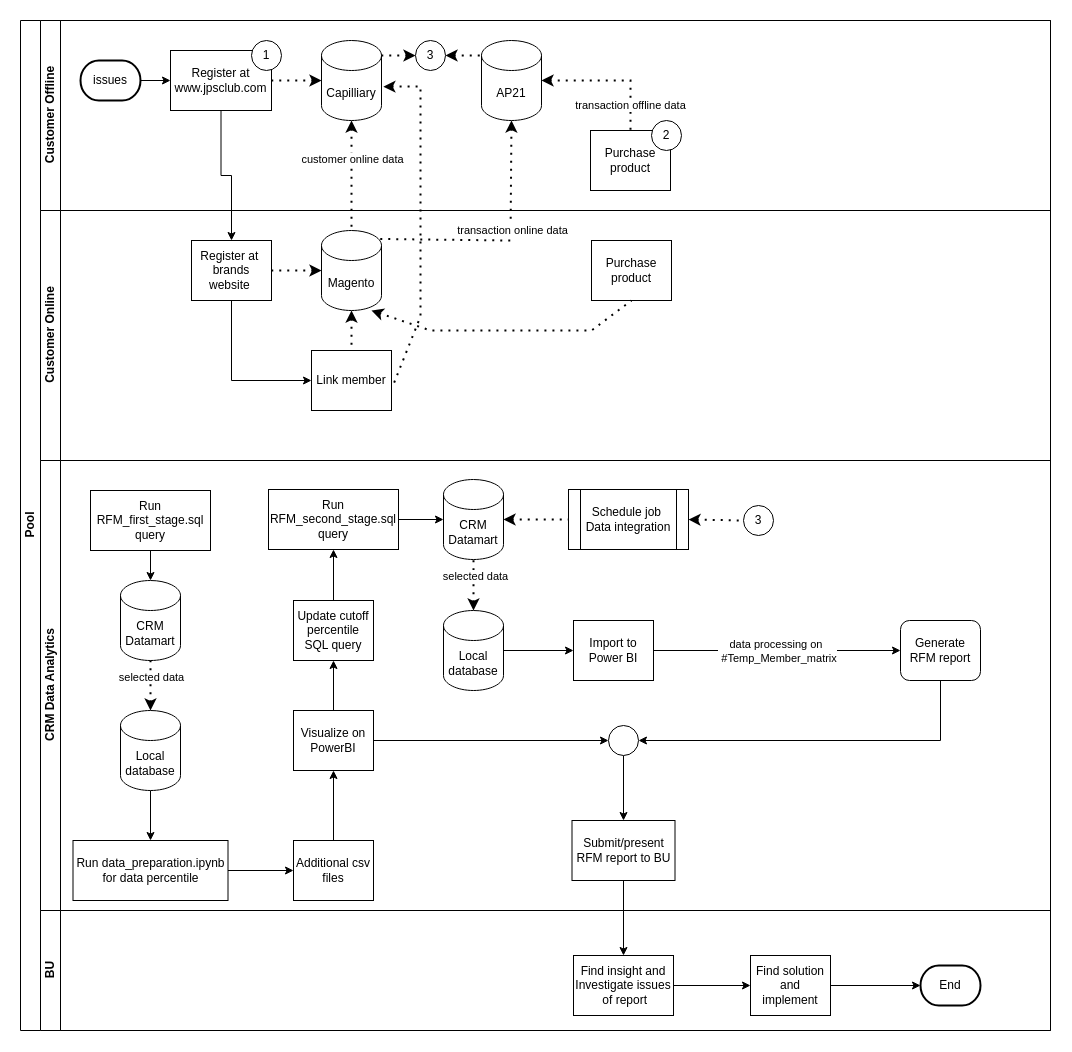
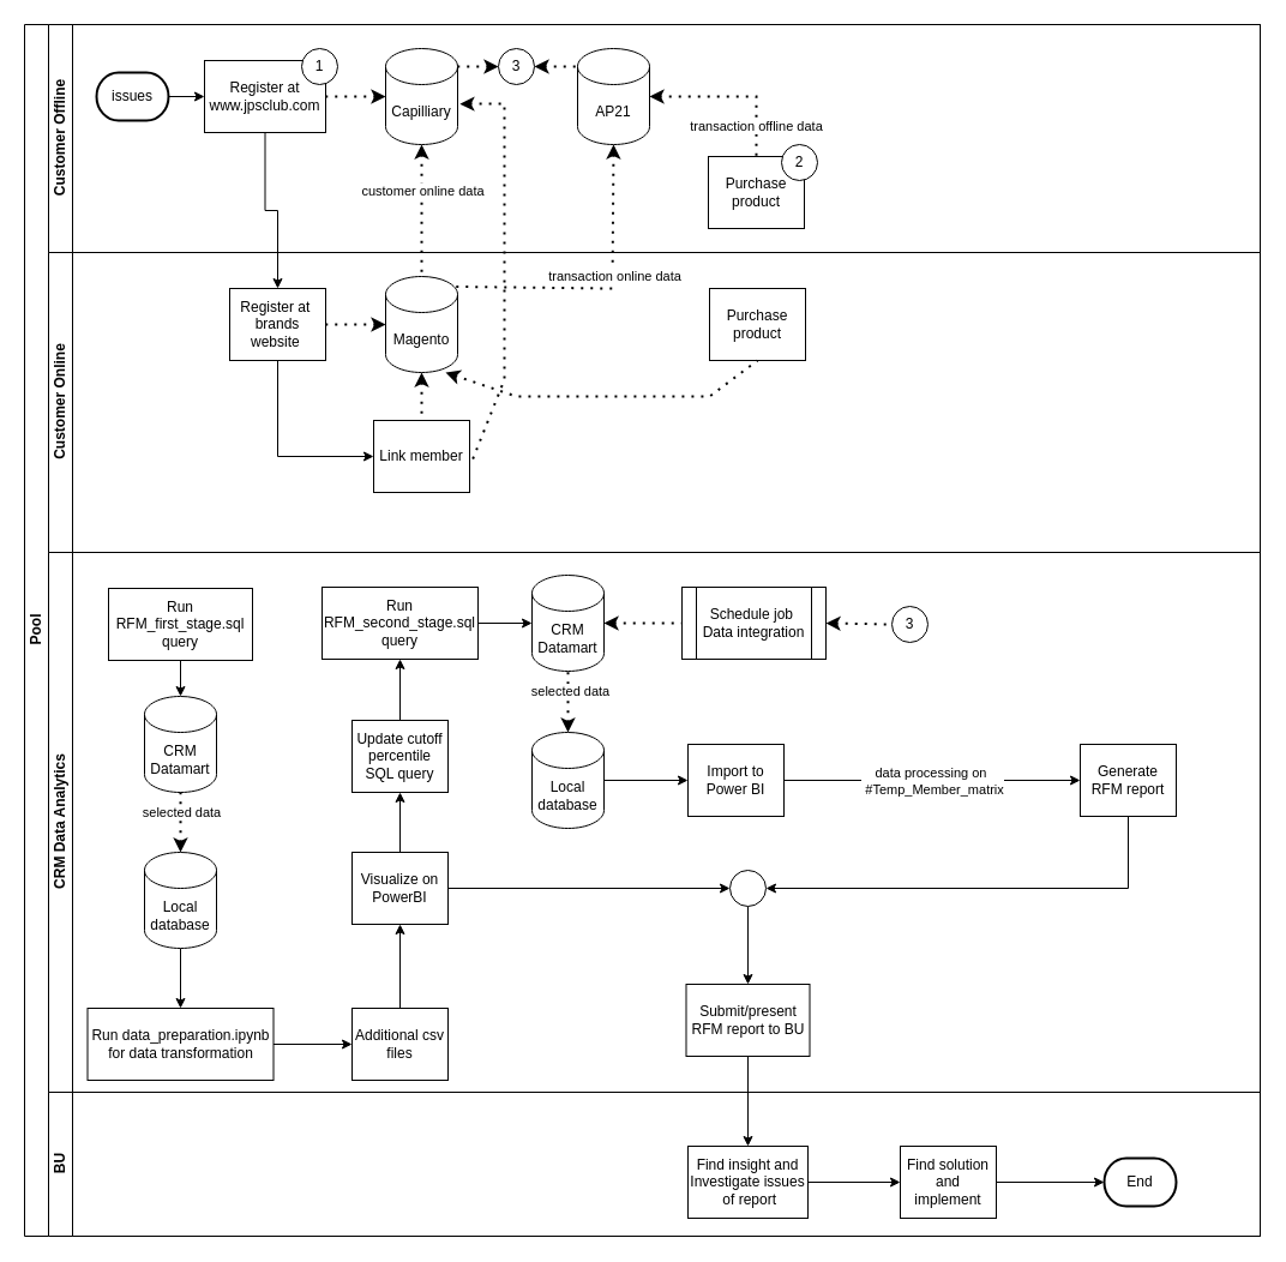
- <mxCell id="42" value="Generate RFM report" style="whiteSpace=wrap;html=1;fontFamily=Helvetica;fontSize=12;fontColor=#000000;align=center;rounded=1;" vertex="1" parent="32"><mxGeometry x="860" y="160" width="80" height="60" as="geometry" /></mxCell>
+ <mxCell id="42" value="Generate RFM report" style="rounded=0;whiteSpace=wrap;html=1;fontFamily=Helvetica;fontSize=12;fontColor=#000000;align=center;" vertex="1" parent="32"><mxGeometry x="860" y="160" width="80" height="60" as="geometry" /></mxCell>
- <mxCell id="53" value="Run&amp;nbsp;data_preparation.ipynb for data percentile" style="rounded=0;whiteSpace=wrap;html=1;fontFamily=Helvetica;fontSize=12;fontColor=#000000;align=center;" vertex="1" parent="32"><mxGeometry x="32.5" y="380" width="155" height="60" as="geometry" /></mxCell>
+ <mxCell id="53" value="Run&amp;nbsp;data_preparation.ipynb for data transformation" style="rounded=0;whiteSpace=wrap;html=1;fontFamily=Helvetica;fontSize=12;fontColor=#000000;align=center;" vertex="1" parent="32"><mxGeometry x="32.5" y="380" width="155" height="60" as="geometry" /></mxCell>
